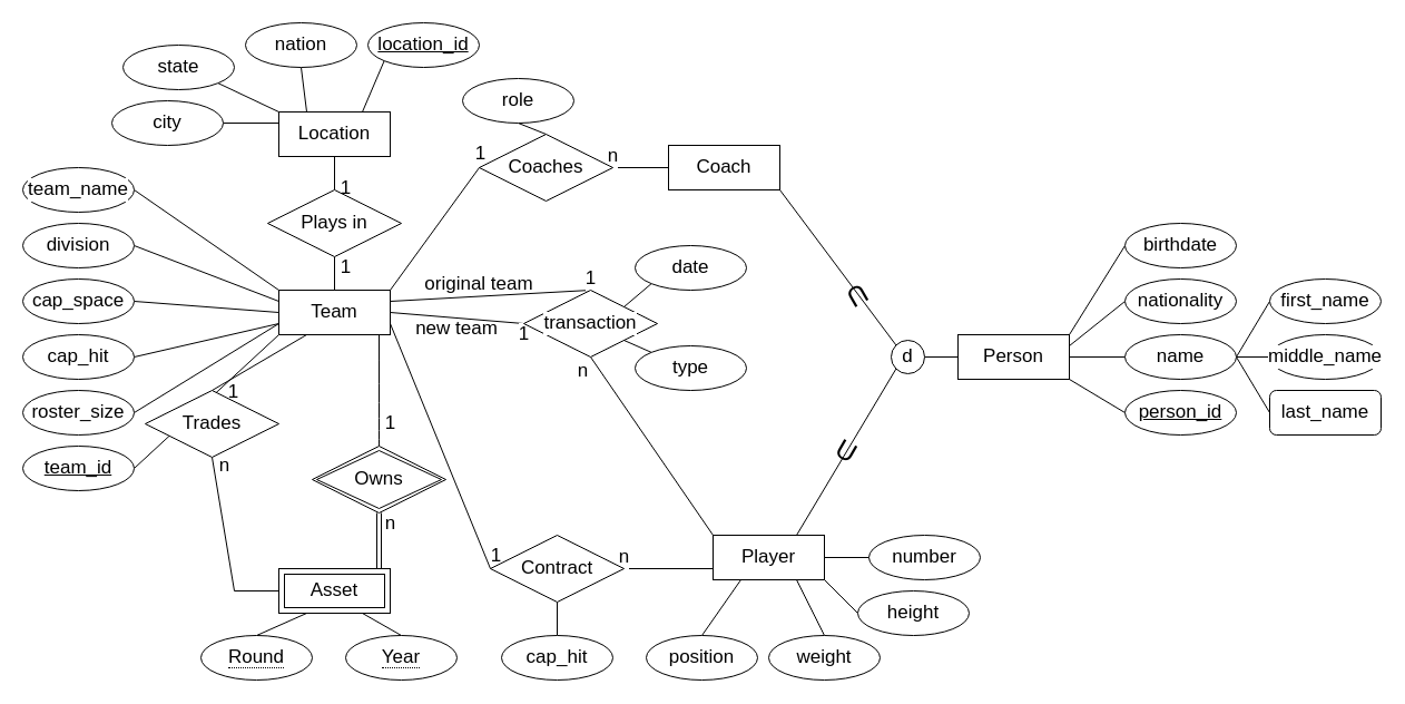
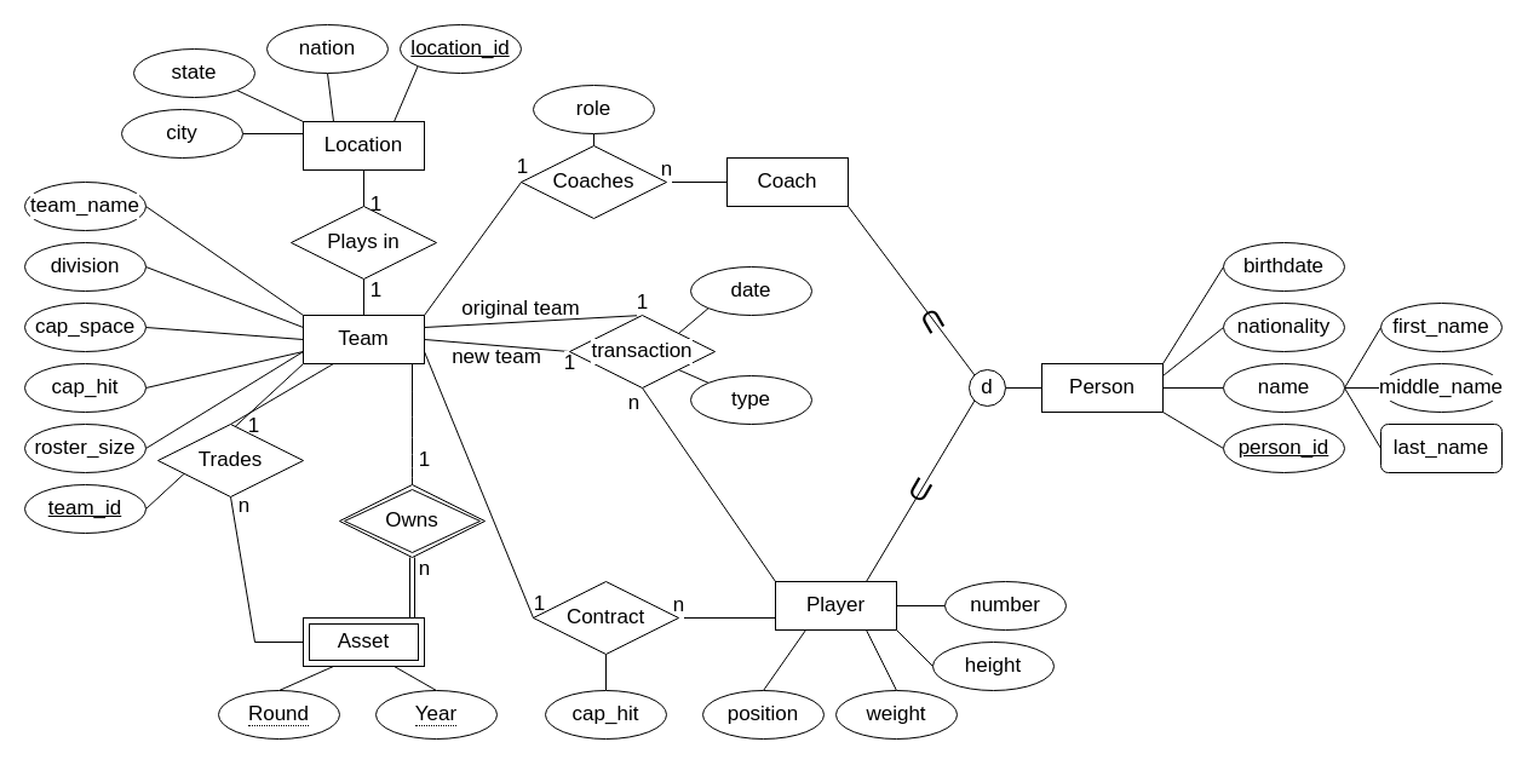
- <mxCell id="77" value="role" style="ellipse;whiteSpace=wrap;html=1;align=center;rounded=0;strokeColor=default;verticalAlign=middle;fontFamily=Helvetica;fontSize=17;fontColor=default;labelBackgroundColor=default;fillColor=default;" vertex="1" parent="1"><mxGeometry x="415" y="70" width="100" height="40" as="geometry" /></mxCell>
+ <mxCell id="77" value="role" style="ellipse;whiteSpace=wrap;html=1;align=center;rounded=0;strokeColor=default;verticalAlign=middle;fontFamily=Helvetica;fontSize=17;fontColor=default;labelBackgroundColor=default;fillColor=default;" vertex="1" parent="1"><mxGeometry x="440" y="70" width="100" height="40" as="geometry" /></mxCell>
